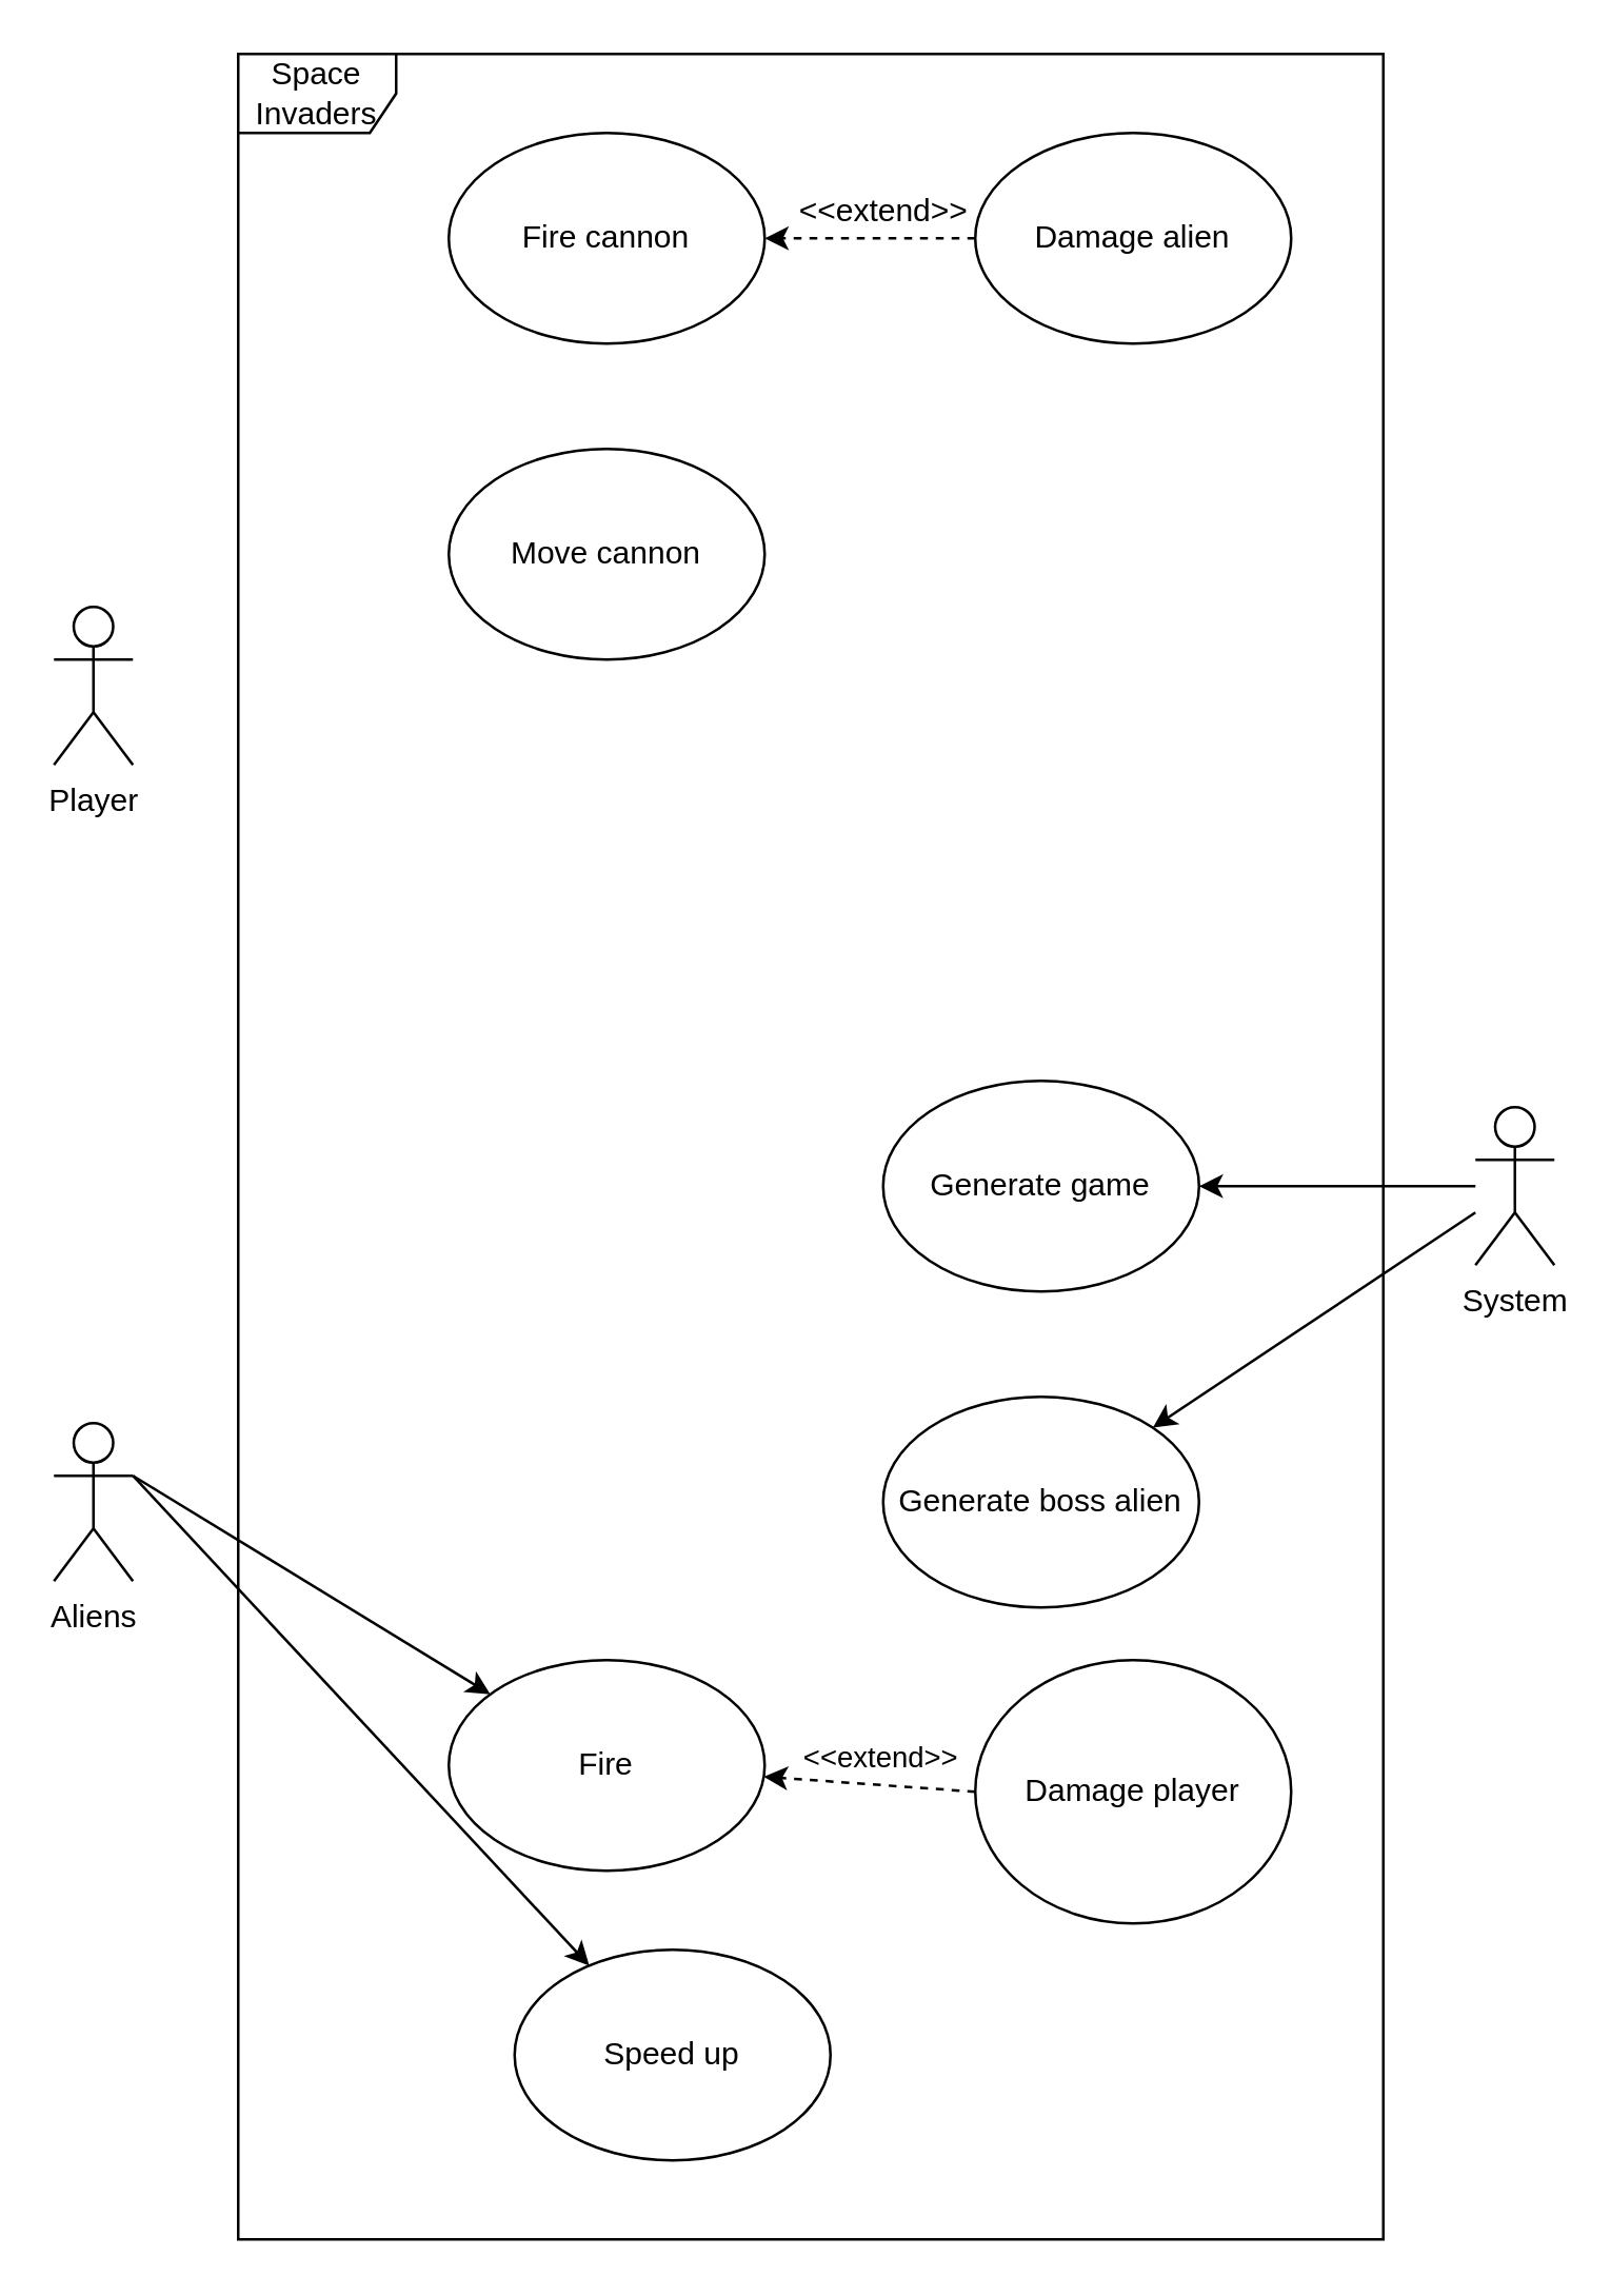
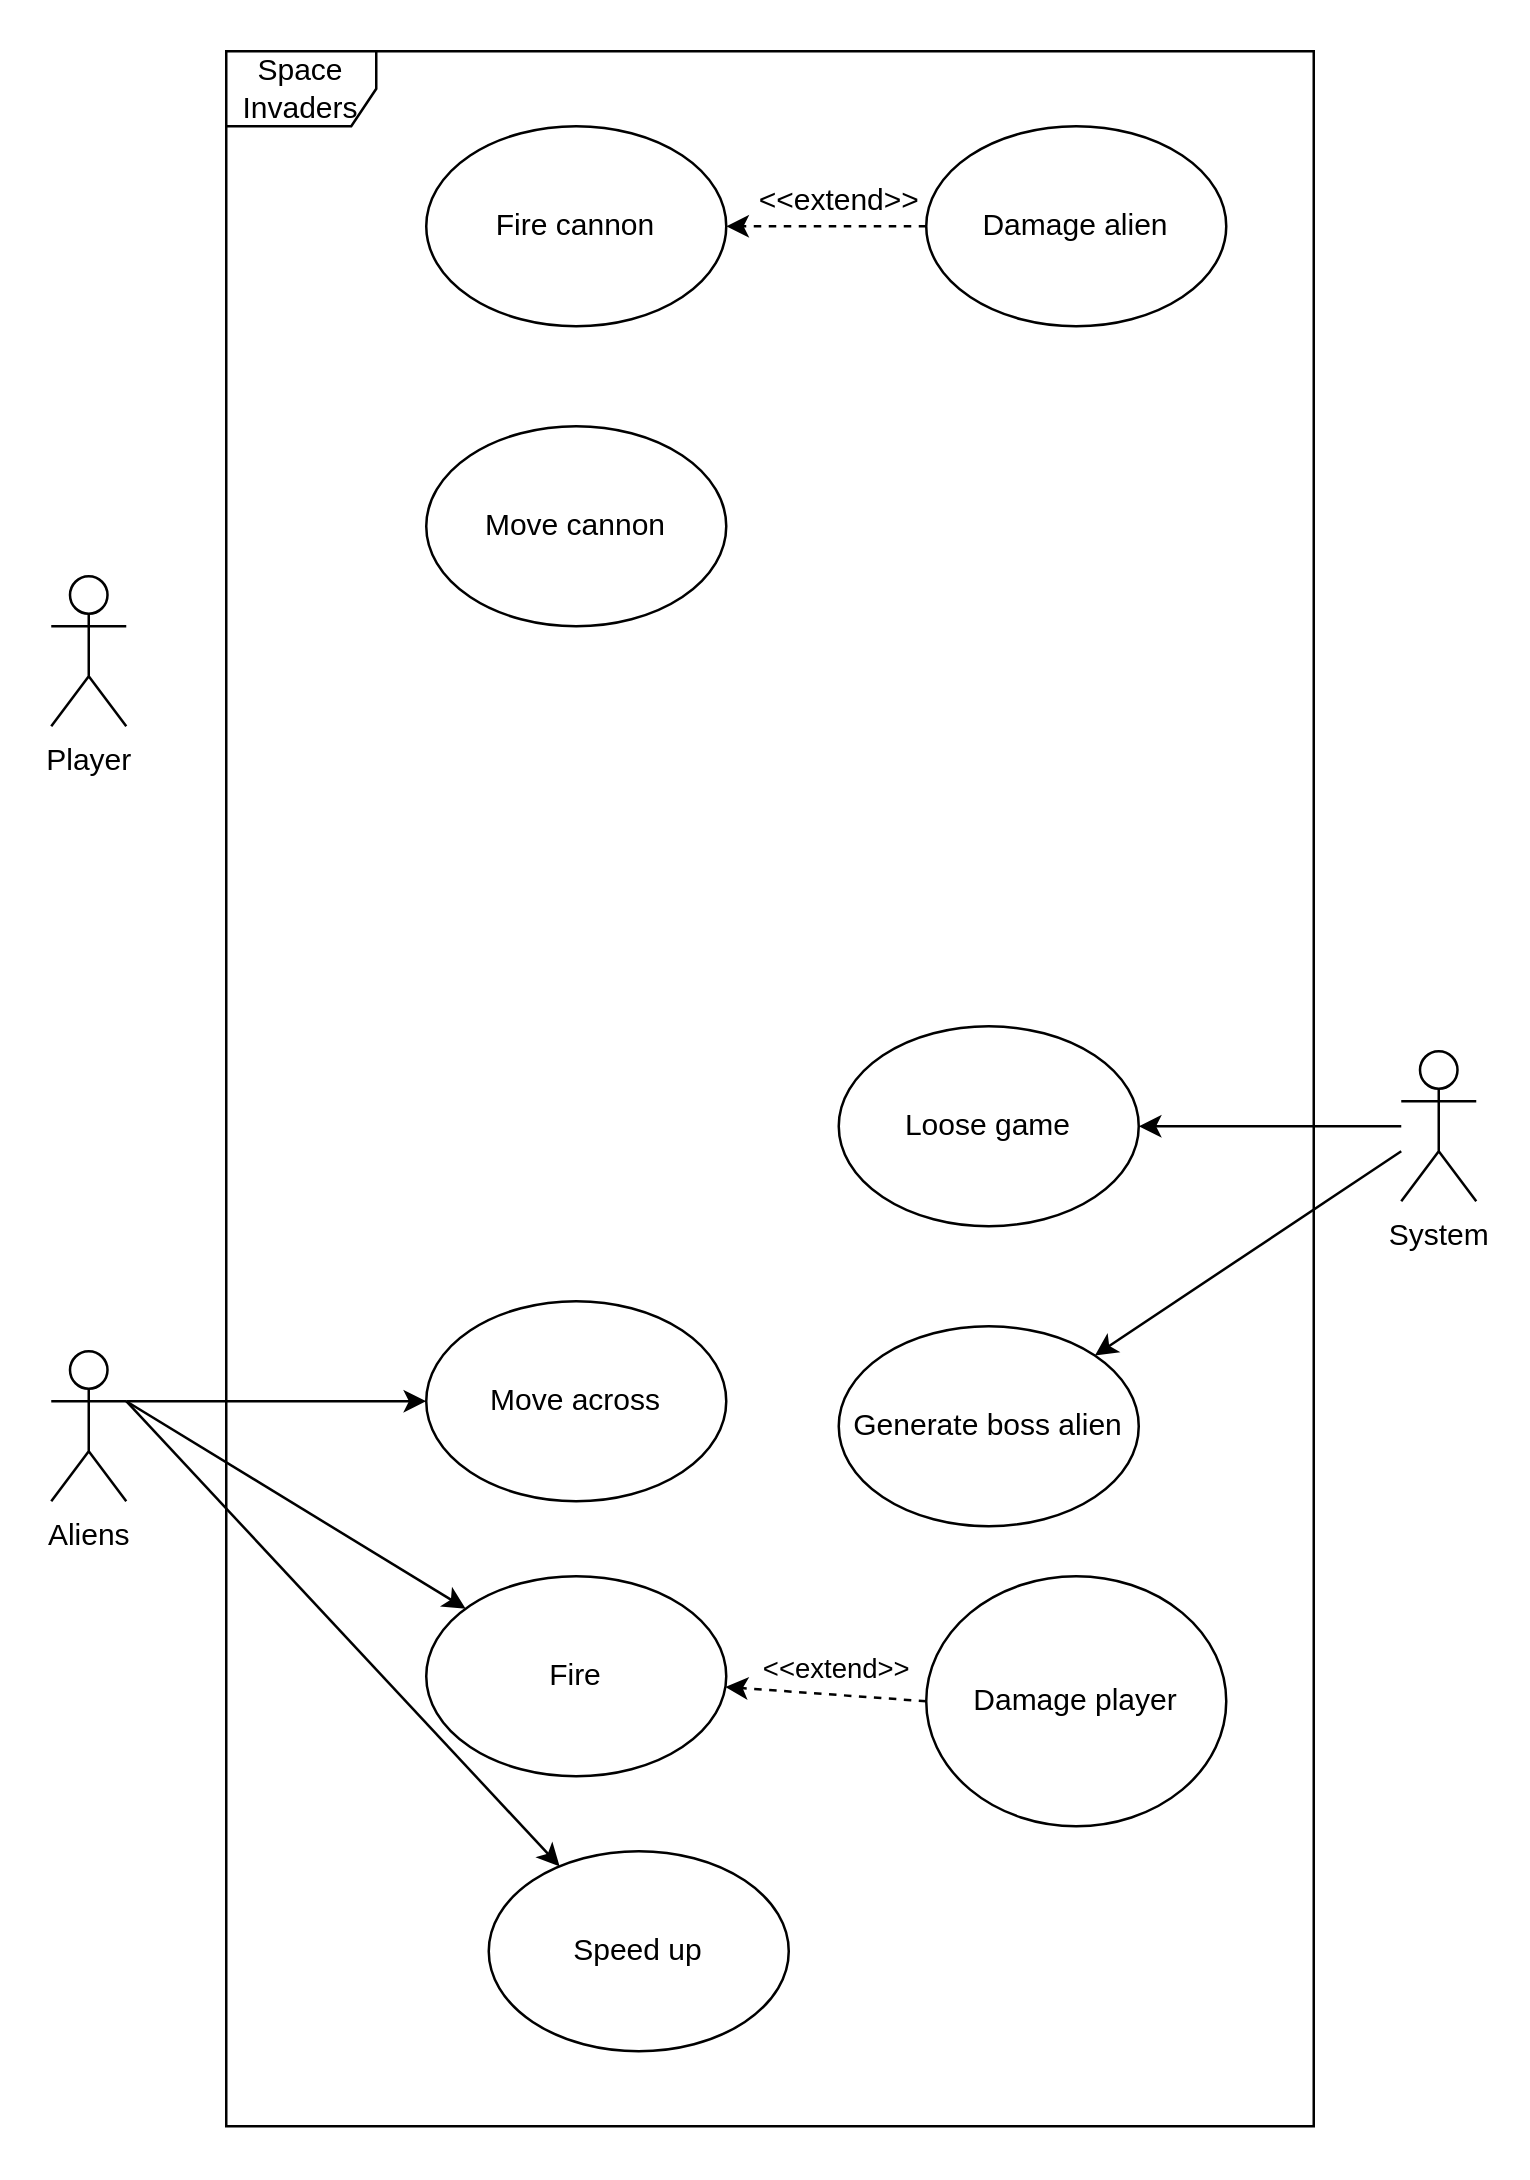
- <mxCell id="11" value="Generate game" style="ellipse;whiteSpace=wrap;html=1;" parent="1" vertex="1"><mxGeometry x="335" y="410" width="120" height="80" as="geometry" /></mxCell>
+ <mxCell id="11" value="Loose game" style="ellipse;whiteSpace=wrap;html=1;" parent="1" vertex="1"><mxGeometry x="335" y="410" width="120" height="80" as="geometry" /></mxCell>
+ <mxCell id="3" style="edgeStyle=none;rounded=0;orthogonalLoop=1;jettySize=auto;html=1;exitX=1;exitY=0.333;exitDx=0;exitDy=0;exitPerimeter=0;" parent="1" source="6" target="9" edge="1"><mxGeometry relative="1" as="geometry" /></mxCell>
+ <mxCell id="9" value="Move across" style="ellipse;whiteSpace=wrap;html=1;" parent="1" vertex="1"><mxGeometry x="170" y="520" width="120" height="80" as="geometry" /></mxCell>
